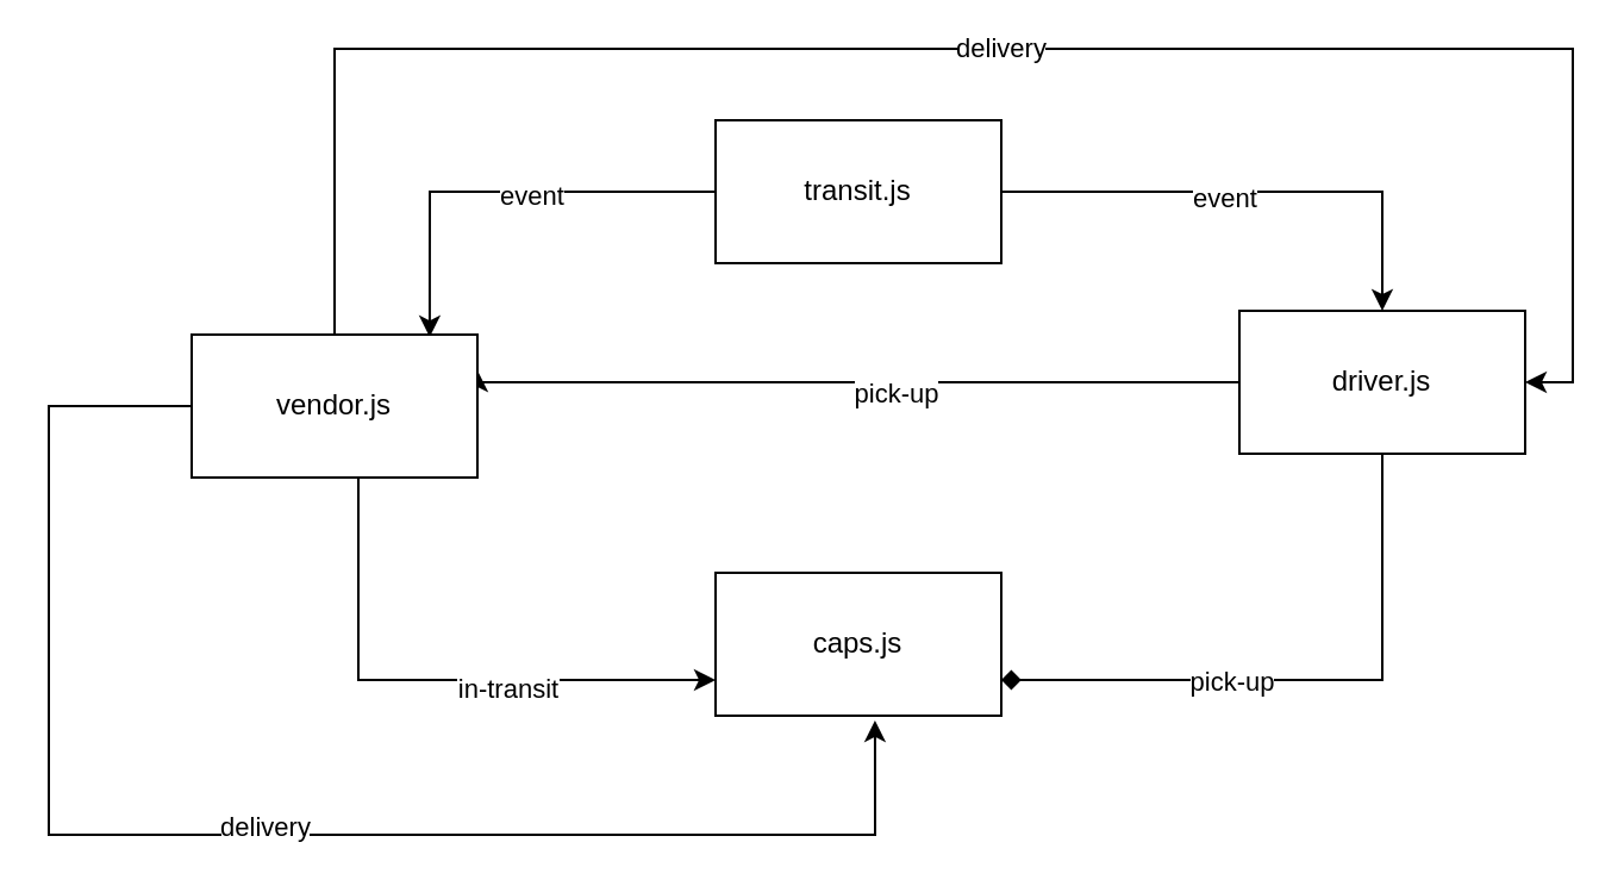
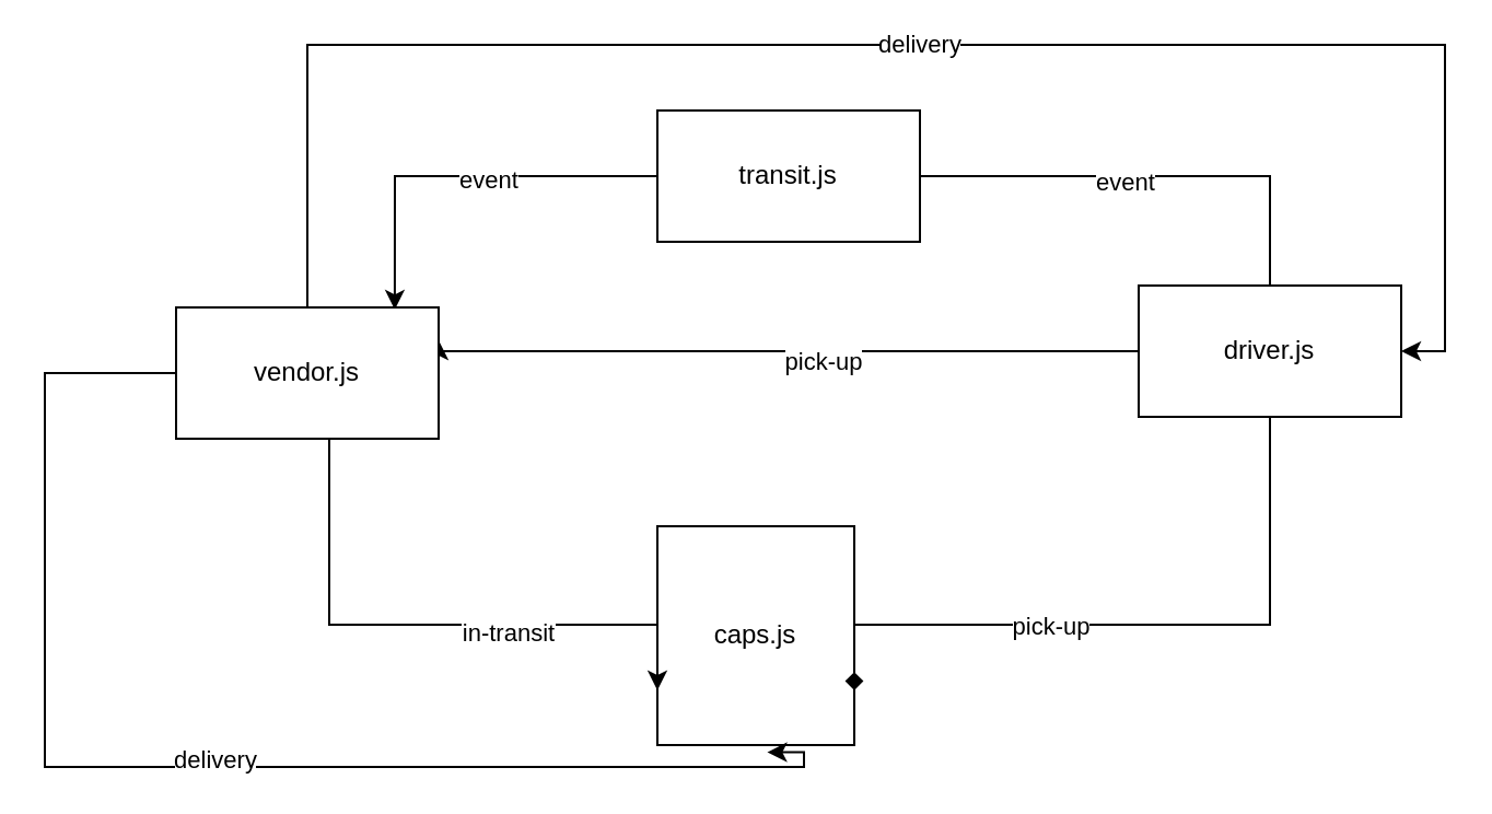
- <mxCell id="2" style="edgeStyle=orthogonalEdgeStyle;rounded=0;orthogonalLoop=1;jettySize=auto;html=1;exitX=1;exitY=0.5;exitDx=0;exitDy=0;entryX=0.5;entryY=0;entryDx=0;entryDy=0;" edge="1" parent="1" source="6" target="12"><mxGeometry relative="1" as="geometry"><mxPoint x="430" y="80" as="targetPoint" /></mxGeometry></mxCell>
+ <mxCell id="2" style="edgeStyle=orthogonalEdgeStyle;rounded=0;orthogonalLoop=1;jettySize=auto;html=1;exitX=1;exitY=0.5;exitDx=0;exitDy=0;entryX=0.5;entryY=0;entryDx=0;entryDy=0;endArrow=none;" edge="1" parent="1" source="6" target="12"><mxGeometry relative="1" as="geometry"><mxPoint x="430" y="80" as="targetPoint" /></mxGeometry></mxCell>
- <mxCell id="7" value="caps.js" style="rounded=0;whiteSpace=wrap;html=1;" vertex="1" parent="1"><mxGeometry x="300" y="240" width="120" height="60" as="geometry" /></mxCell>
+ <mxCell id="7" value="caps.js" style="rounded=0;whiteSpace=wrap;html=1;" vertex="1" parent="1"><mxGeometry x="300" y="240" width="90" height="100" as="geometry" /></mxCell>
